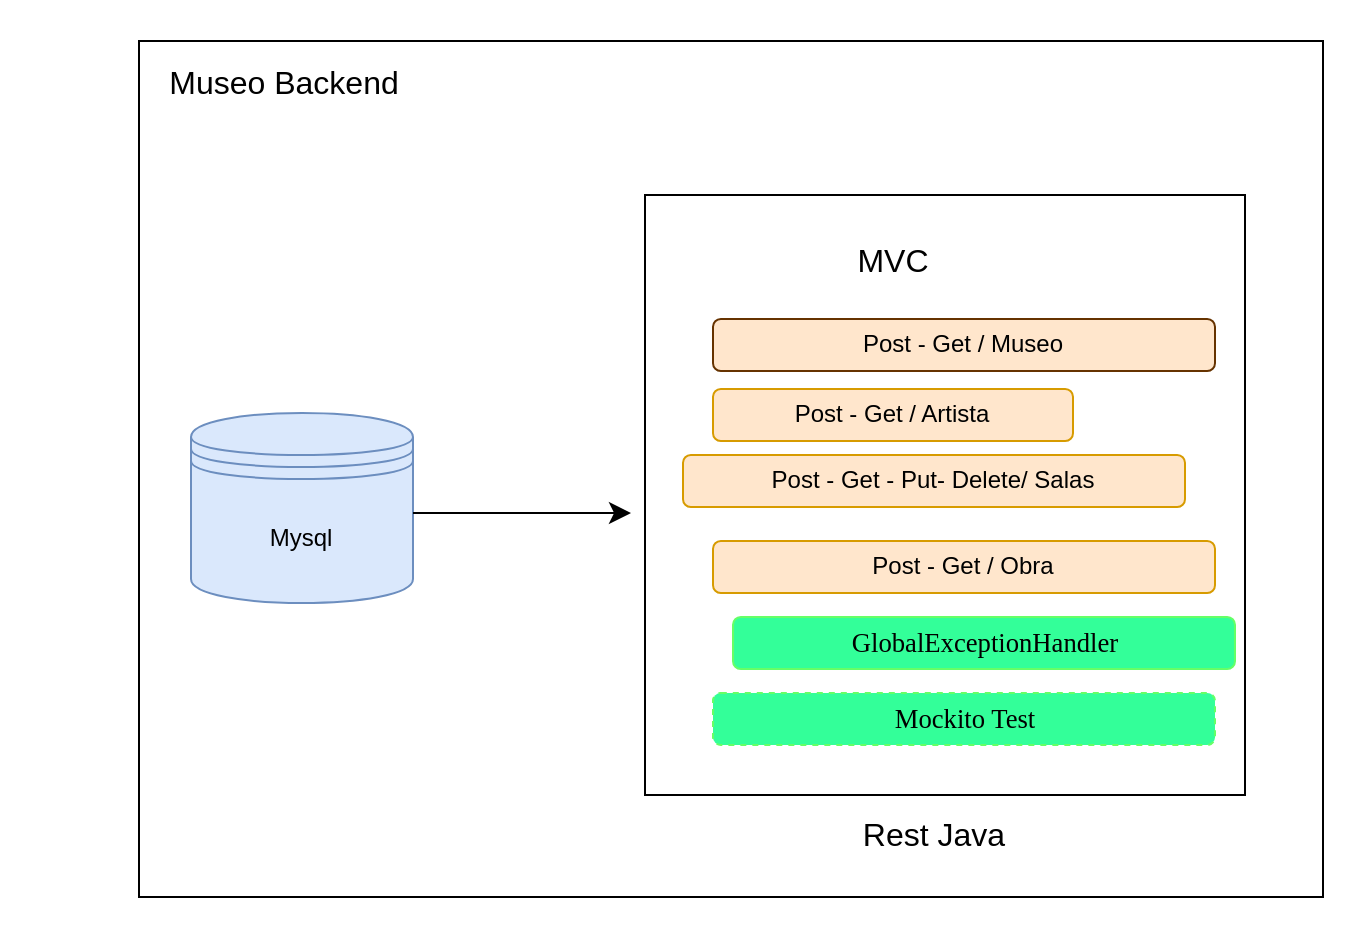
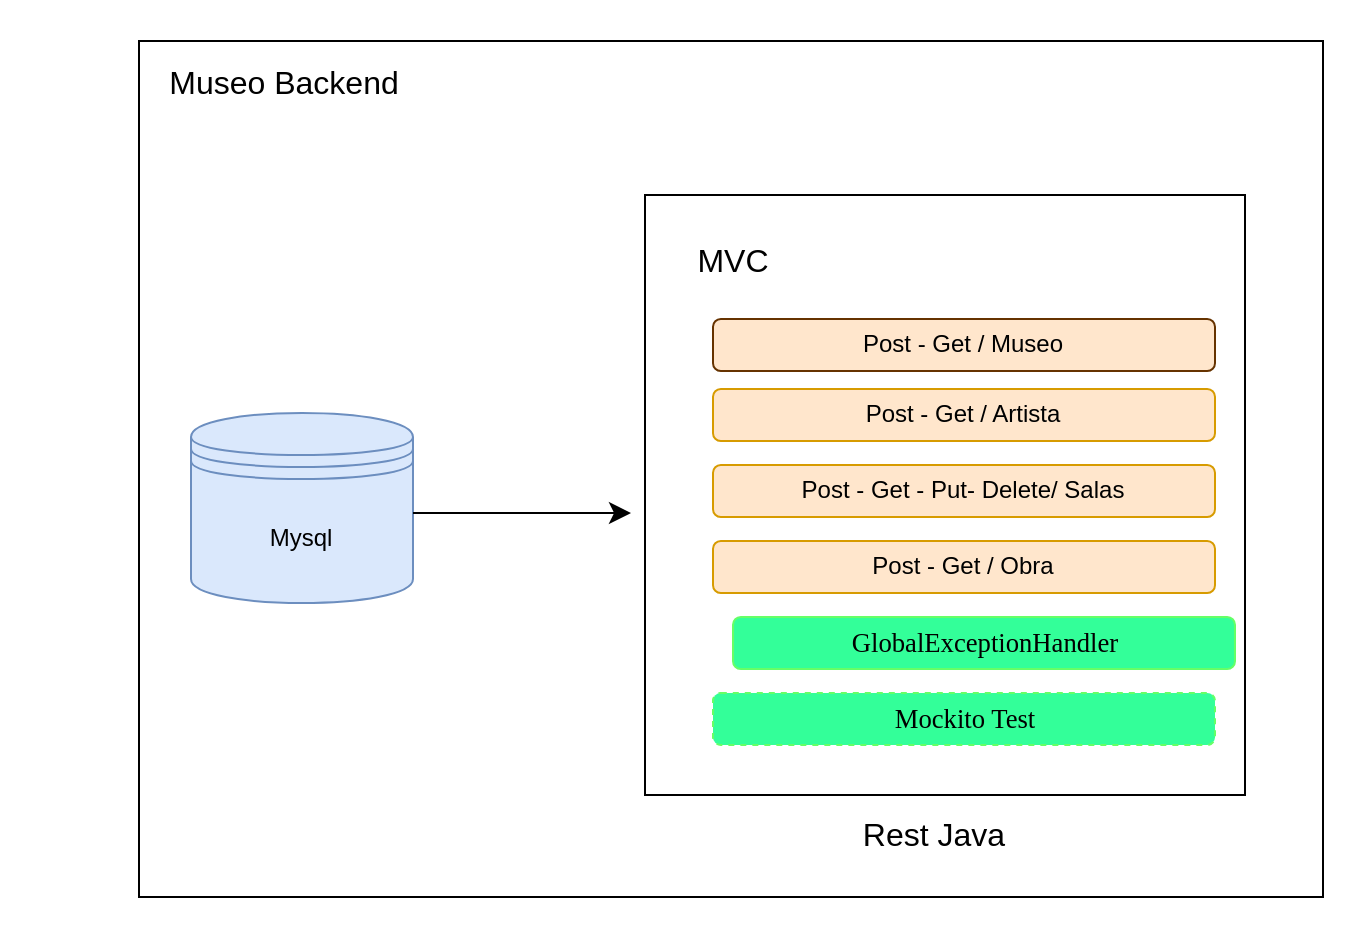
- <mxCell id="6" value="MVC" style="text;html=1;align=center;verticalAlign=middle;whiteSpace=wrap;rounded=0;fontSize=16;" vertex="1" parent="1"><mxGeometry x="416" y="115" width="61" height="30" as="geometry" /></mxCell>
+ <mxCell id="6" value="MVC" style="text;html=1;align=center;verticalAlign=middle;whiteSpace=wrap;rounded=0;fontSize=16;" vertex="1" parent="1"><mxGeometry x="336" y="115" width="61" height="30" as="geometry" /></mxCell>
- <mxCell id="9" value="Post - Get / Artista" style="rounded=1;whiteSpace=wrap;html=1;fillColor=#ffe6cc;strokeColor=#d79b00;" vertex="1" parent="1"><mxGeometry x="356" y="194" width="180" height="26" as="geometry" /></mxCell>
+ <mxCell id="9" value="Post - Get / Artista" style="rounded=1;whiteSpace=wrap;html=1;fillColor=#ffe6cc;strokeColor=#d79b00;" vertex="1" parent="1"><mxGeometry x="356" y="194" width="251" height="26" as="geometry" /></mxCell>
- <mxCell id="10" value="Post - Get - Put- Delete/ Salas" style="rounded=1;whiteSpace=wrap;html=1;fillColor=#ffe6cc;strokeColor=#d79b00;" vertex="1" parent="1"><mxGeometry x="341" y="227" width="251" height="26" as="geometry" /></mxCell>
+ <mxCell id="10" value="Post - Get - Put- Delete/ Salas" style="rounded=1;whiteSpace=wrap;html=1;fillColor=#ffe6cc;strokeColor=#d79b00;" vertex="1" parent="1"><mxGeometry x="356" y="232" width="251" height="26" as="geometry" /></mxCell>
